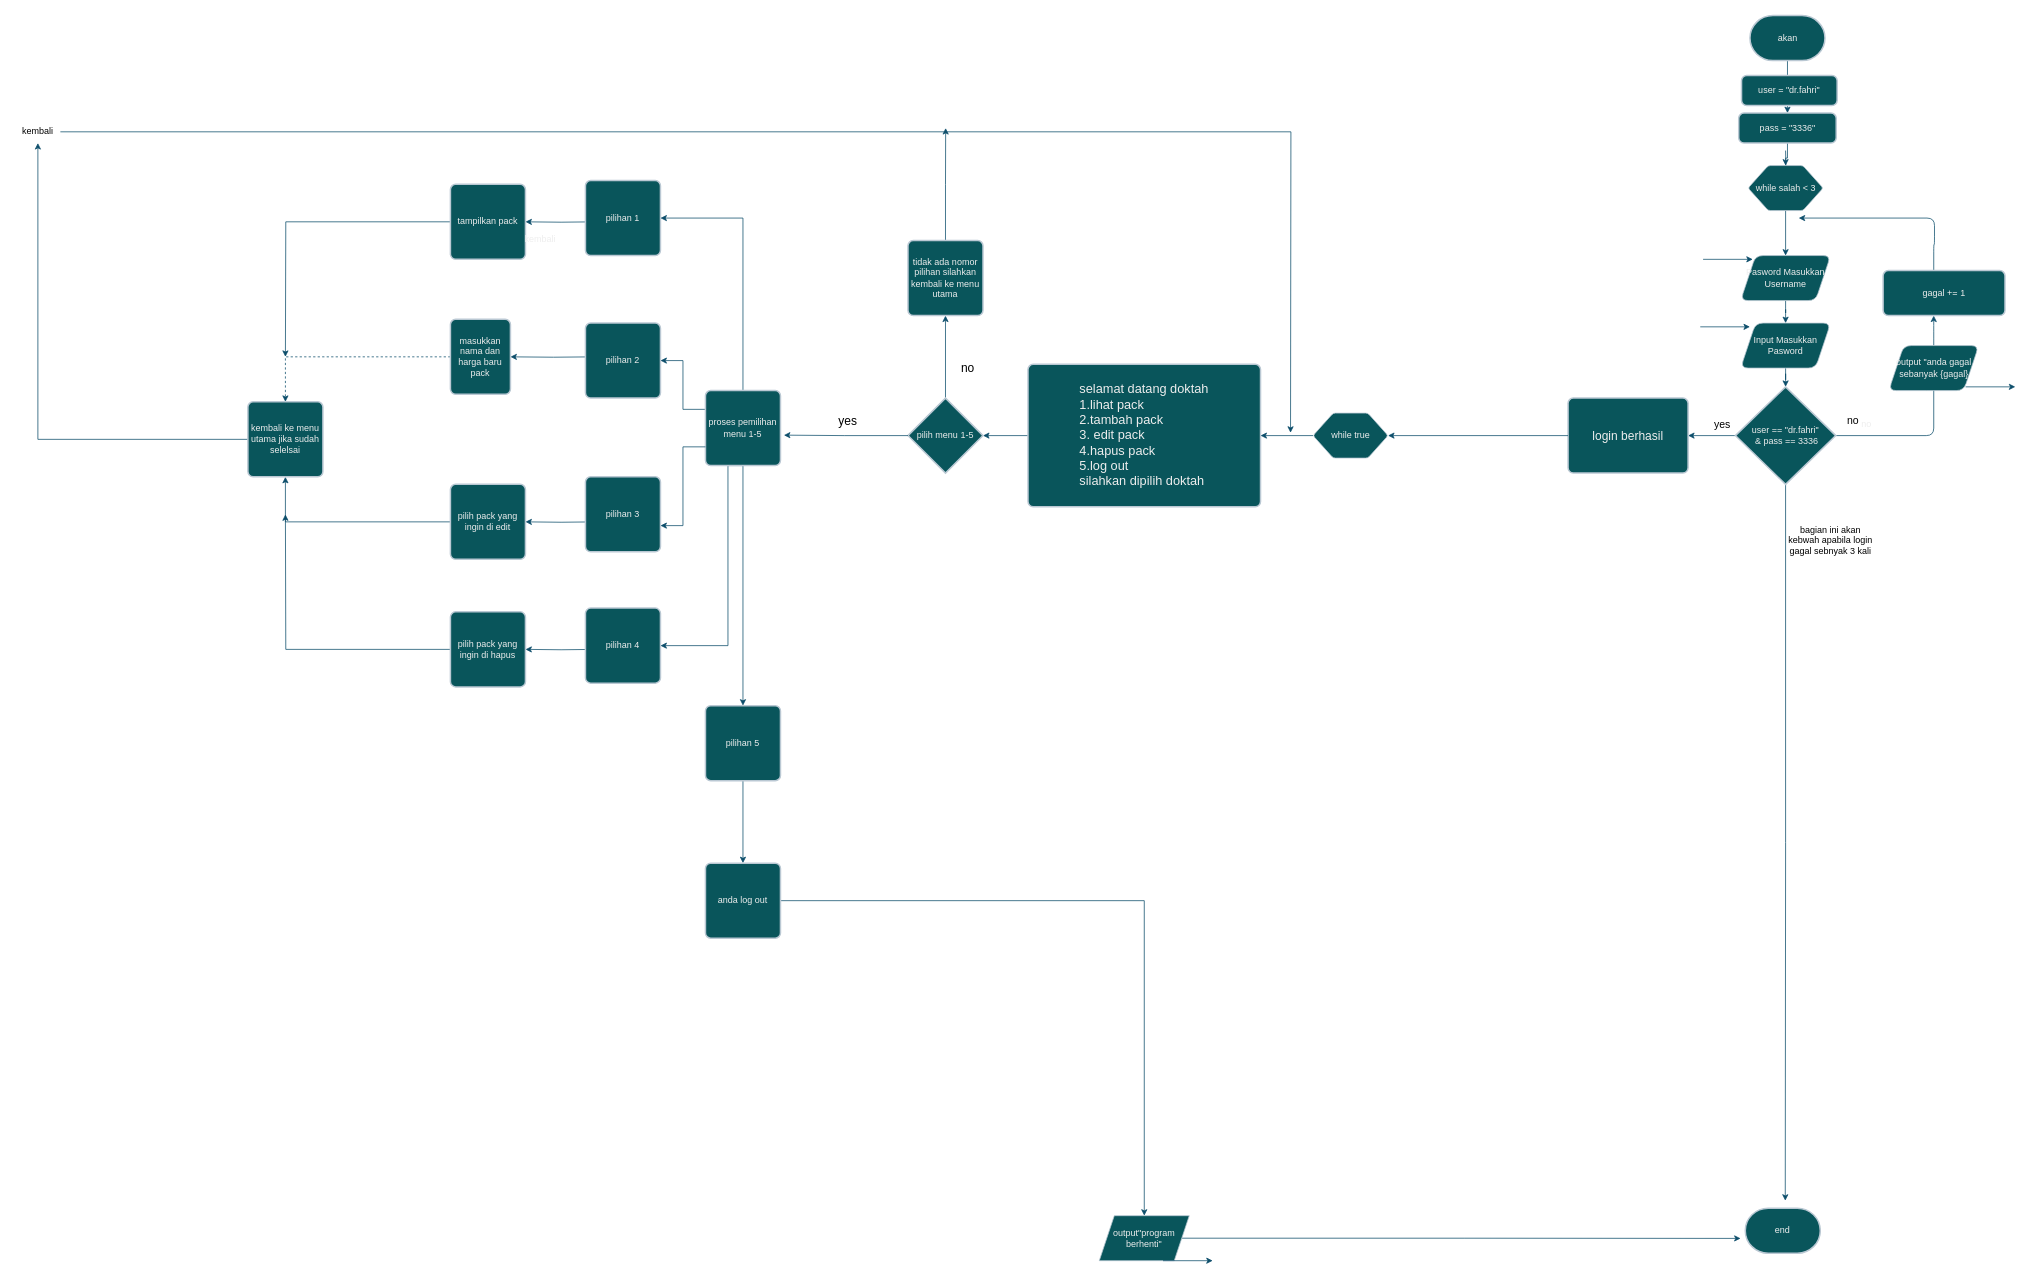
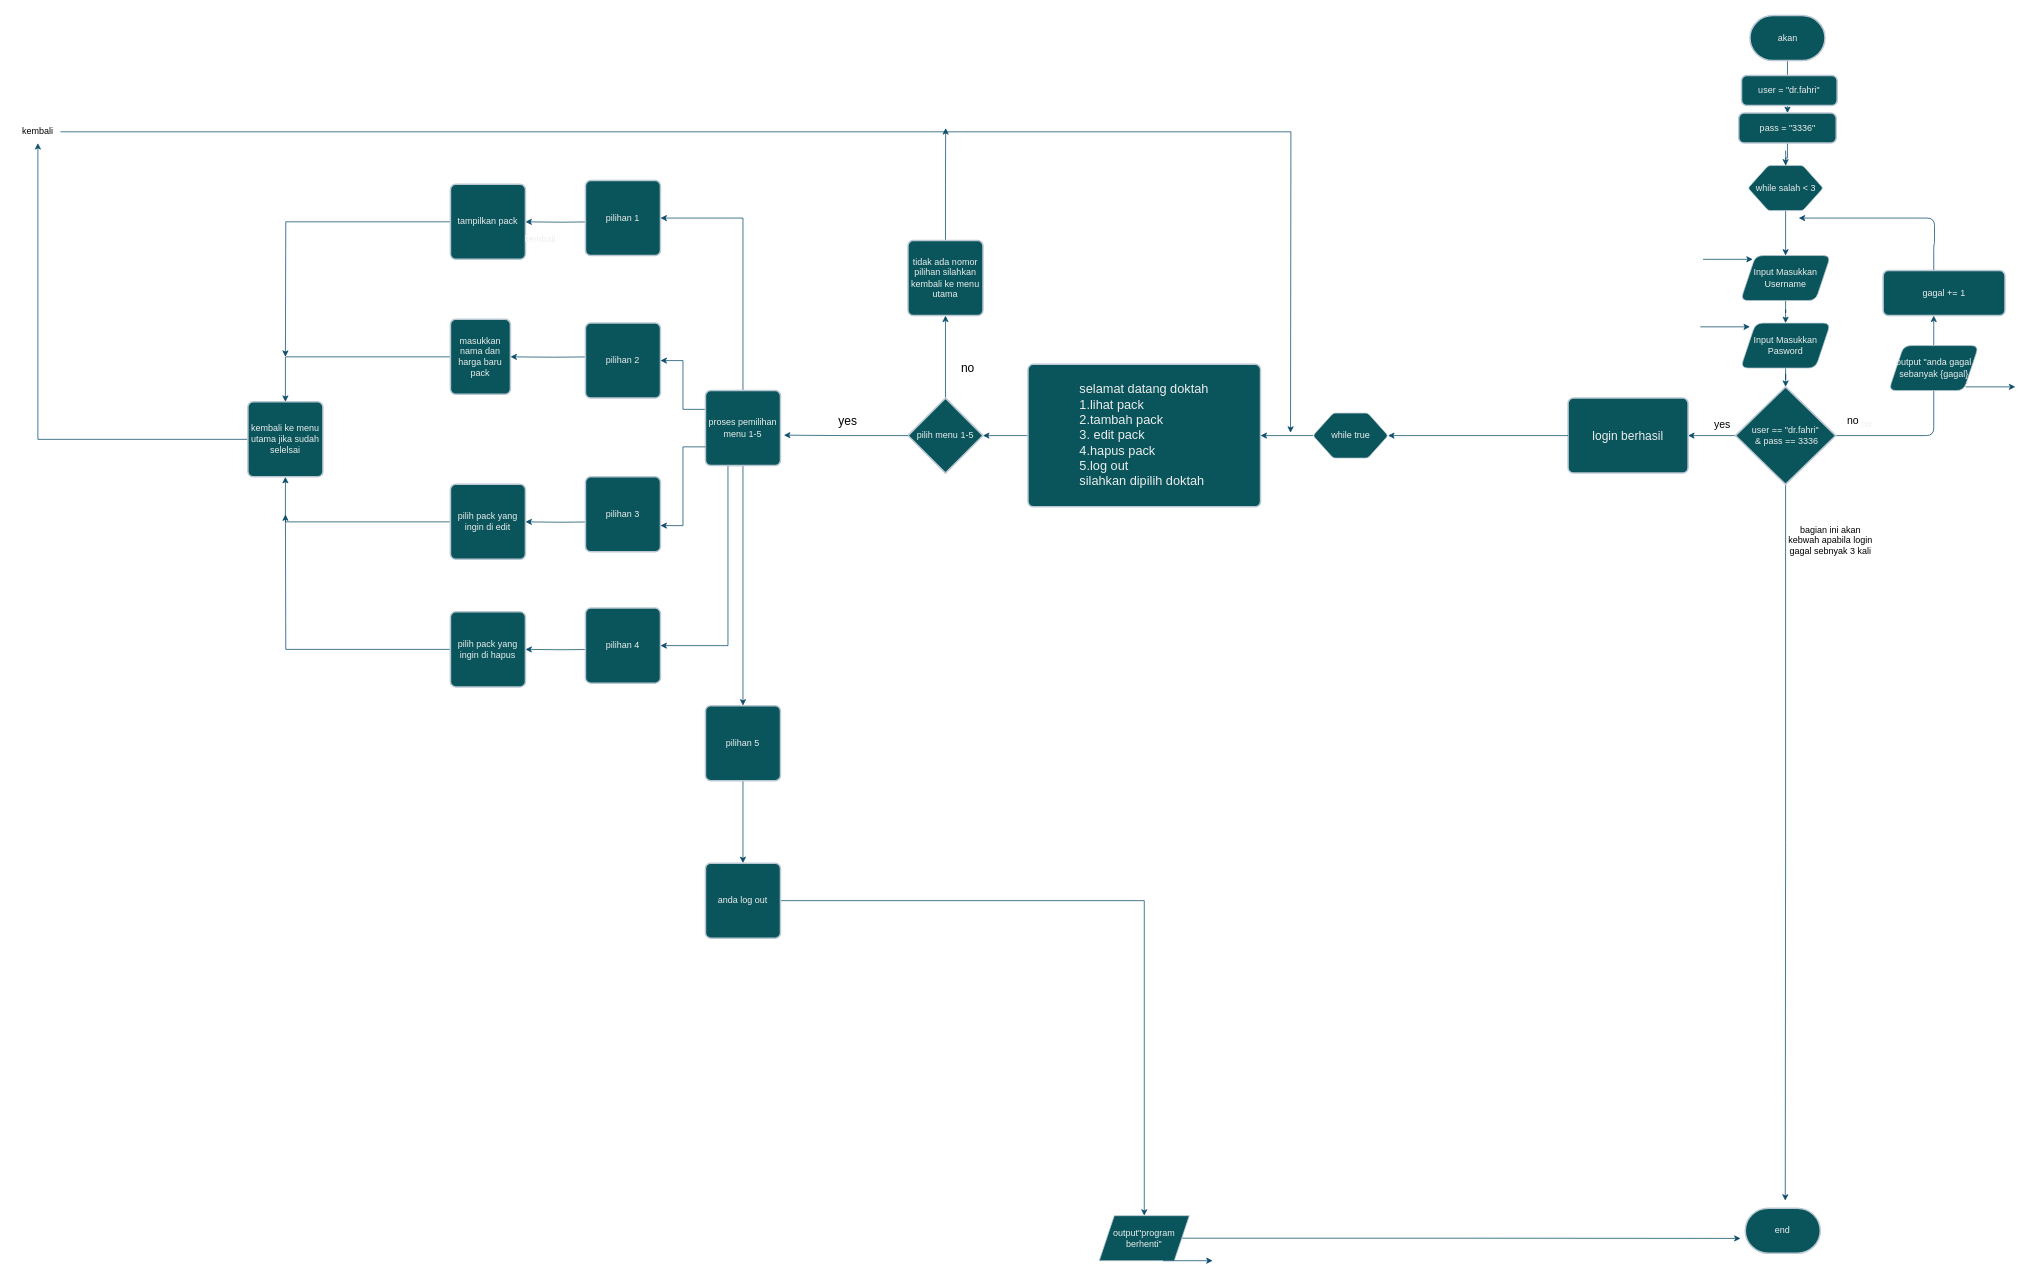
- <mxCell id="5" value="Pasword Masukkan Username" style="shape=parallelogram;perimeter=parallelogramPerimeter;whiteSpace=wrap;html=1;fixedSize=1;labelBackgroundColor=none;fillColor=#09555B;strokeColor=#BAC8D3;fontColor=#EEEEEE;rounded=1;" parent="1" vertex="1"><mxGeometry x="2320" y="340" width="120" height="60" as="geometry" /></mxCell>
+ <mxCell id="5" value="Input Masukkan Username" style="shape=parallelogram;perimeter=parallelogramPerimeter;whiteSpace=wrap;html=1;fixedSize=1;labelBackgroundColor=none;fillColor=#09555B;strokeColor=#BAC8D3;fontColor=#EEEEEE;rounded=1;" parent="1" vertex="1"><mxGeometry x="2320" y="340" width="120" height="60" as="geometry" /></mxCell>
- <mxCell id="40" style="edgeStyle=orthogonalEdgeStyle;rounded=0;orthogonalLoop=1;jettySize=auto;html=1;exitX=0;exitY=0.5;exitDx=0;exitDy=0;labelBackgroundColor=none;strokeColor=#0B4D6A;fontColor=default;dashed=1;" parent="1" source="41" target="51" edge="1"><mxGeometry relative="1" as="geometry" /></mxCell>
+ <mxCell id="40" style="edgeStyle=orthogonalEdgeStyle;rounded=0;orthogonalLoop=1;jettySize=auto;html=1;exitX=0;exitY=0.5;exitDx=0;exitDy=0;labelBackgroundColor=none;strokeColor=#0B4D6A;fontColor=default;" parent="1" source="41" target="51" edge="1"><mxGeometry relative="1" as="geometry" /></mxCell>
